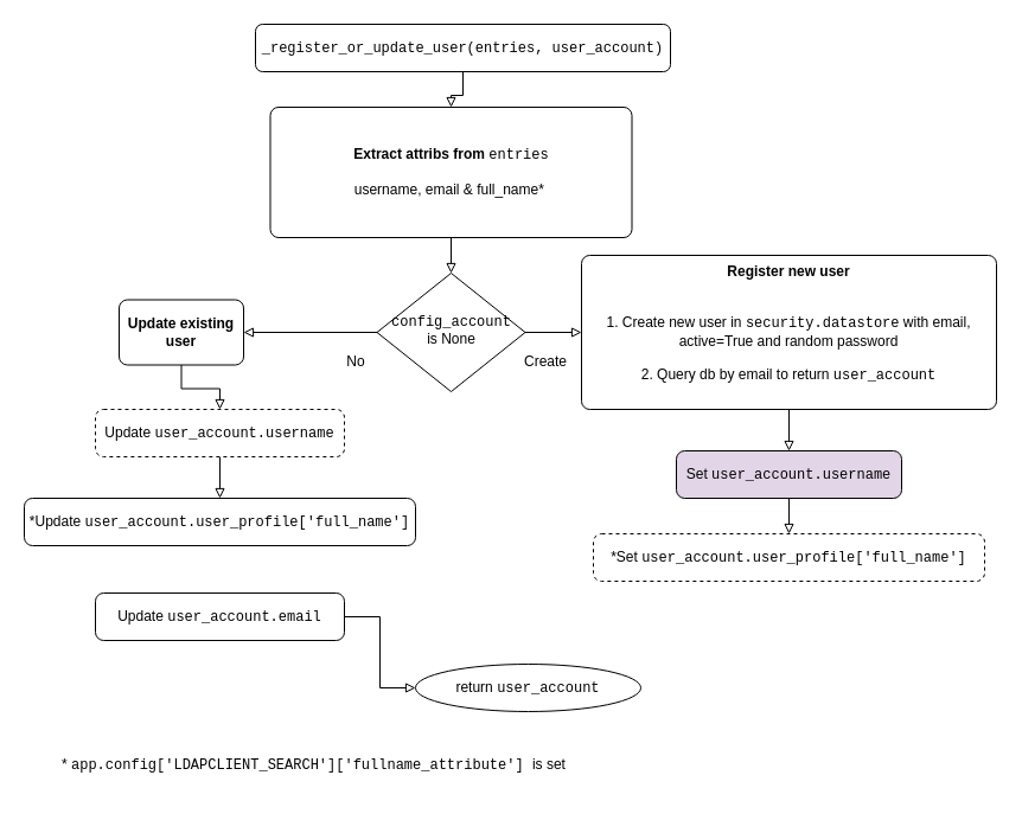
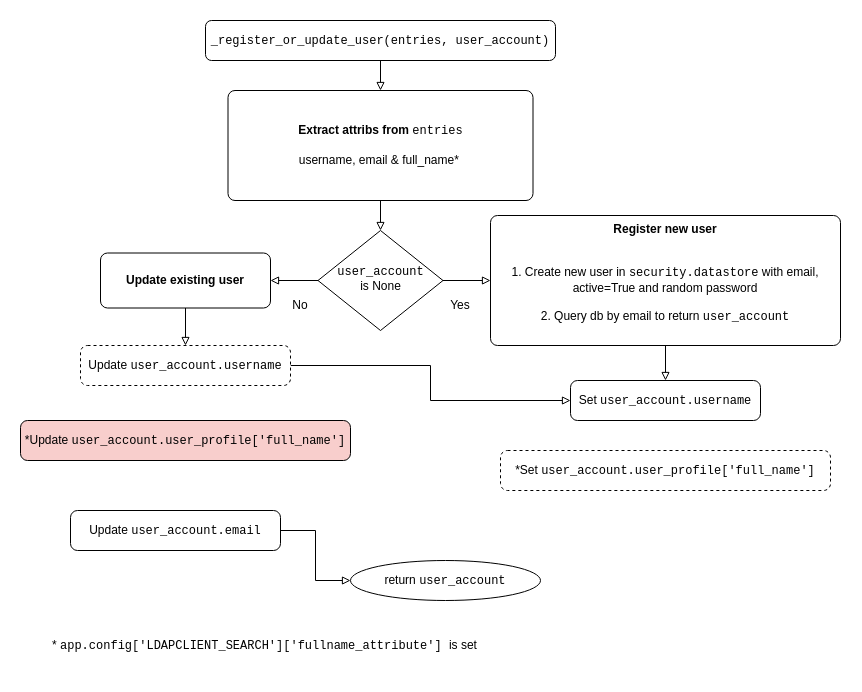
- <mxCell id="3" value="&lt;font face=&quot;Courier New&quot;&gt;_register_or_update_user(entries, user_account)&lt;/font&gt;" style="rounded=1;whiteSpace=wrap;html=1;fontSize=12;glass=0;strokeWidth=1;shadow=0;" parent="1" vertex="1"><mxGeometry x="215" y="20" width="350" height="40" as="geometry" /></mxCell>
+ <mxCell id="3" value="&lt;font face=&quot;Courier New&quot;&gt;_register_or_update_user(entries, user_account)&lt;/font&gt;" style="rounded=1;whiteSpace=wrap;html=1;fontSize=12;glass=0;strokeWidth=1;shadow=0;" parent="1" vertex="1"><mxGeometry x="205" y="20" width="350" height="40" as="geometry" /></mxCell>
- <mxCell id="6" value="&lt;font face=&quot;Courier New&quot;&gt;config_account&lt;/font&gt;&lt;div&gt;is None&lt;/div&gt;" style="rhombus;whiteSpace=wrap;html=1;shadow=0;fontFamily=Helvetica;fontSize=12;align=center;strokeWidth=1;spacing=6;spacingTop=-4;" parent="1" vertex="1"><mxGeometry x="317.5" y="230" width="125" height="100" as="geometry" /></mxCell>
+ <mxCell id="6" value="&lt;font face=&quot;Courier New&quot;&gt;user_account&lt;/font&gt;&lt;div&gt;is None&lt;/div&gt;" style="rhombus;whiteSpace=wrap;html=1;shadow=0;fontFamily=Helvetica;fontSize=12;align=center;strokeWidth=1;spacing=6;spacingTop=-4;" parent="1" vertex="1"><mxGeometry x="317.5" y="230" width="125" height="100" as="geometry" /></mxCell>
- <mxCell id="16" value="&lt;b&gt;Update existing user&lt;/b&gt;" style="rounded=1;whiteSpace=wrap;html=1;absoluteArcSize=1;arcSize=14;strokeWidth=1;" vertex="1" parent="1"><mxGeometry x="100" y="252.5" width="105" height="55" as="geometry" /></mxCell>
+ <mxCell id="16" value="&lt;b&gt;Update existing user&lt;/b&gt;" style="rounded=1;whiteSpace=wrap;html=1;absoluteArcSize=1;arcSize=14;strokeWidth=1;" vertex="1" parent="1"><mxGeometry x="100" y="252.5" width="170" height="55" as="geometry" /></mxCell>
- <mxCell id="22" value="Create" style="text;html=1;align=center;verticalAlign=middle;whiteSpace=wrap;rounded=0;" vertex="1" parent="1"><mxGeometry x="430" y="290" width="60" height="30" as="geometry" /></mxCell>
+ <mxCell id="22" value="Yes" style="text;html=1;align=center;verticalAlign=middle;whiteSpace=wrap;rounded=0;" vertex="1" parent="1"><mxGeometry x="430" y="290" width="60" height="30" as="geometry" /></mxCell>
- <mxCell id="10" value="Set &lt;font face=&quot;Courier New&quot;&gt;user_account.username&lt;/font&gt;" style="rounded=1;whiteSpace=wrap;html=1;absoluteArcSize=1;arcSize=14;strokeWidth=1;fillColor=#e1d5e7;" vertex="1" parent="1"><mxGeometry x="570" y="380" width="190" height="40" as="geometry" /></mxCell>
+ <mxCell id="10" value="Set &lt;font face=&quot;Courier New&quot;&gt;user_account.username&lt;/font&gt;" style="rounded=1;whiteSpace=wrap;html=1;absoluteArcSize=1;arcSize=14;strokeWidth=1;" vertex="1" parent="1"><mxGeometry x="570" y="380" width="190" height="40" as="geometry" /></mxCell>
- <mxCell id="17" value="" style="edgeStyle=orthogonalEdgeStyle;rounded=0;orthogonalLoop=1;jettySize=auto;html=1;endArrow=block;endFill=0;" edge="1" parent="1" source="18" target="19"><mxGeometry relative="1" as="geometry" /></mxCell>
+ <mxCell id="17" value="" style="edgeStyle=orthogonalEdgeStyle;rounded=0;orthogonalLoop=1;jettySize=auto;html=1;endArrow=block;endFill=0;" edge="1" parent="1" source="18" target="10"><mxGeometry relative="1" as="geometry" /></mxCell>
- <mxCell id="19" value="*Update&amp;nbsp;&lt;font face=&quot;Courier New&quot;&gt;user_account.user_profile['full_name']&lt;/font&gt;" style="rounded=1;whiteSpace=wrap;html=1;absoluteArcSize=1;arcSize=14;strokeWidth=1;" vertex="1" parent="1"><mxGeometry x="20" y="420" width="330" height="40" as="geometry" /></mxCell>
+ <mxCell id="19" value="*Update&amp;nbsp;&lt;font face=&quot;Courier New&quot;&gt;user_account.user_profile['full_name']&lt;/font&gt;" style="rounded=1;whiteSpace=wrap;html=1;absoluteArcSize=1;arcSize=14;strokeWidth=1;fillColor=#f8cecc;" vertex="1" parent="1"><mxGeometry x="20" y="420" width="330" height="40" as="geometry" /></mxCell>
- <mxCell id="9" value="" style="edgeStyle=orthogonalEdgeStyle;rounded=0;orthogonalLoop=1;jettySize=auto;html=1;endArrow=block;endFill=0;" edge="1" parent="1" source="10" target="11"><mxGeometry relative="1" as="geometry" /></mxCell>
- <mxCell id="21" value="Update&amp;nbsp;&lt;font face=&quot;Courier New&quot;&gt;user_account.email&lt;/font&gt;" style="rounded=1;whiteSpace=wrap;html=1;absoluteArcSize=1;arcSize=14;strokeWidth=1;" vertex="1" parent="1"><mxGeometry x="80" y="500" width="210" height="40" as="geometry" /></mxCell>
+ <mxCell id="21" value="Update&amp;nbsp;&lt;font face=&quot;Courier New&quot;&gt;user_account.email&lt;/font&gt;" style="rounded=1;whiteSpace=wrap;html=1;absoluteArcSize=1;arcSize=14;strokeWidth=1;" vertex="1" parent="1"><mxGeometry x="70" y="510" width="210" height="40" as="geometry" /></mxCell>
